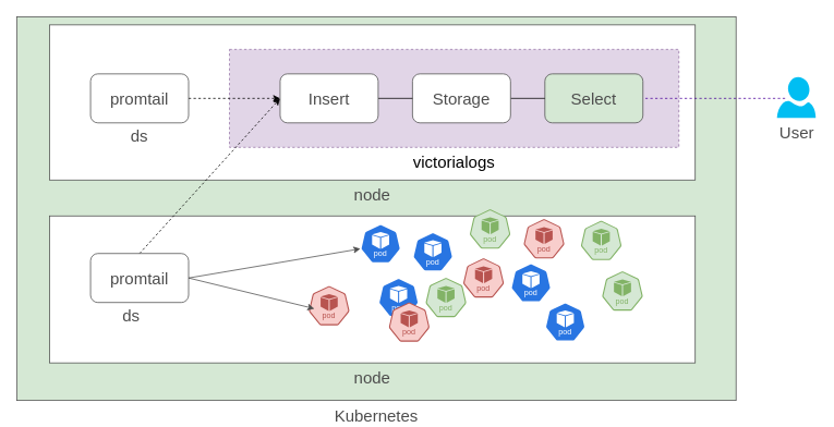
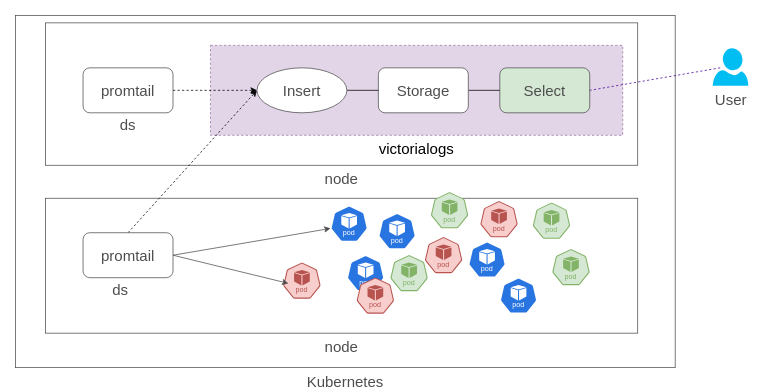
- <mxCell id="14" value="Insert" style="rounded=1;whiteSpace=wrap;html=1;strokeColor=#4D4D4D;fontSize=20;fontColor=#4D4D4D;" vertex="1" parent="1"><mxGeometry x="342" y="90" width="120" height="60" as="geometry" /></mxCell>
+ <mxCell id="14" value="Insert" style="ellipse;whiteSpace=wrap;html=1;strokeColor=#4D4D4D;fontSize=20;fontColor=#4D4D4D;" vertex="1" parent="1"><mxGeometry x="342" y="90" width="120" height="60" as="geometry" /></mxCell>
- <mxCell id="32" value="User" style="verticalLabelPosition=bottom;html=1;verticalAlign=top;align=center;strokeColor=none;fillColor=#00BEF2;shape=mxgraph.azure.user;rounded=0;fontFamily=Helvetica;fontSize=20;fontColor=#4D4D4D;" vertex="1" parent="1"><mxGeometry x="950" y="94" width="47.5" height="50" as="geometry" /></mxCell>
+ <mxCell id="32" value="User" style="verticalLabelPosition=bottom;html=1;verticalAlign=top;align=center;strokeColor=none;fillColor=#00BEF2;shape=mxgraph.azure.user;rounded=0;fontFamily=Helvetica;fontSize=20;fontColor=#4D4D4D;" vertex="1" parent="1"><mxGeometry x="950" y="64" width="47.5" height="50" as="geometry" /></mxCell>
- <mxCell id="2" value="Kubernetes" style="rounded=0;whiteSpace=wrap;html=1;strokeColor=#4D4D4D;fontSize=20;fontColor=#4D4D4D;labelPosition=center;verticalLabelPosition=bottom;align=center;verticalAlign=top;fillColor=#d5e8d4;" vertex="1" parent="1"><mxGeometry x="20" y="20" width="880" height="470" as="geometry" /></mxCell>
+ <mxCell id="2" value="Kubernetes" style="rounded=0;whiteSpace=wrap;html=1;strokeColor=#4D4D4D;fontSize=20;fontColor=#4D4D4D;labelPosition=center;verticalLabelPosition=bottom;align=center;verticalAlign=top;" vertex="1" parent="1"><mxGeometry x="20" y="20" width="880" height="470" as="geometry" /></mxCell>
